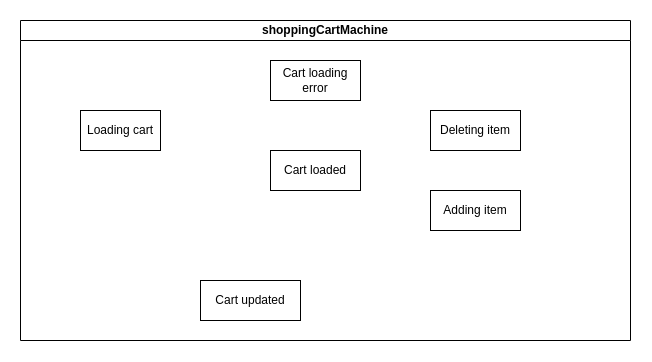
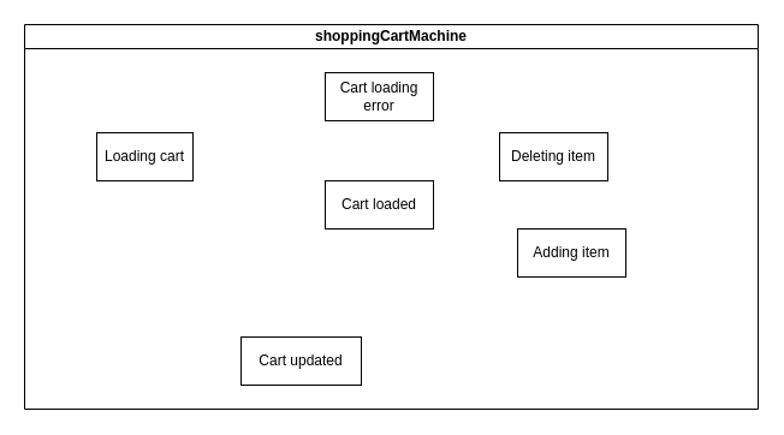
- <mxCell id="10" value="Deleting item" style="rounded=0;whiteSpace=wrap;html=1;" vertex="1" parent="1"><mxGeometry x="430" y="110" width="90" height="40" as="geometry" /></mxCell>
+ <mxCell id="10" value="Deleting item" style="rounded=0;whiteSpace=wrap;html=1;" vertex="1" parent="1"><mxGeometry x="415" y="110" width="90" height="40" as="geometry" /></mxCell>
